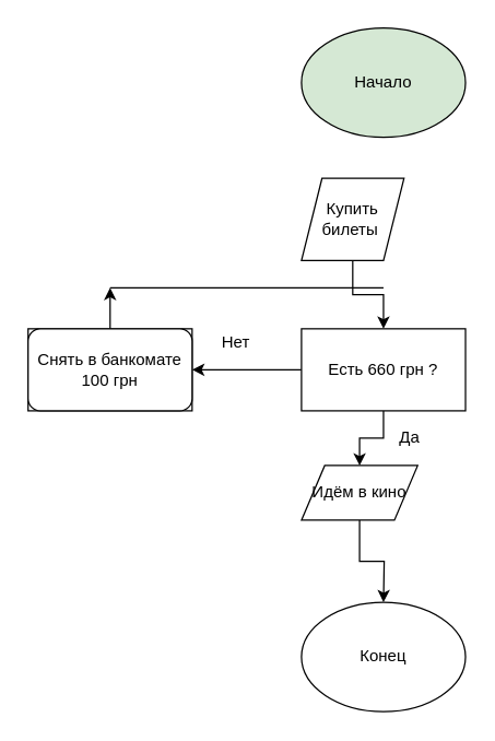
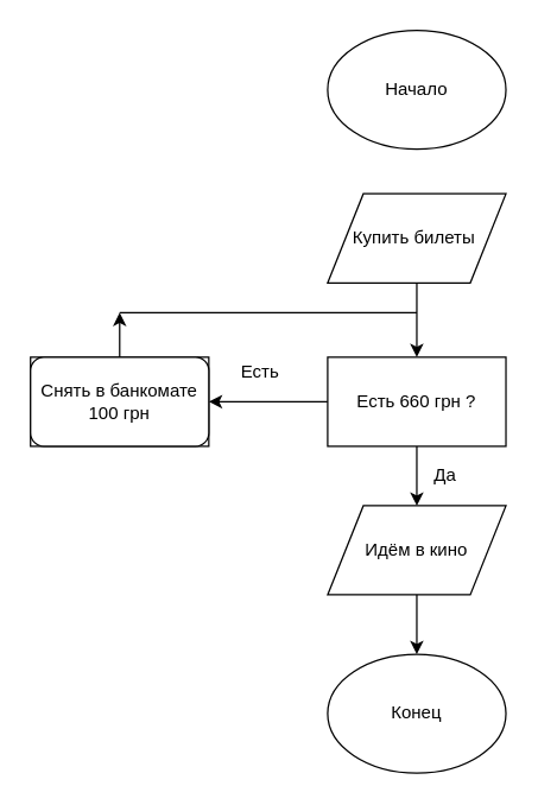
- <mxCell id="2" value="Начало" style="ellipse;whiteSpace=wrap;html=1;fillColor=#d5e8d4;" vertex="1" parent="1"><mxGeometry x="220" width="120" height="80" as="geometry" y="20" /></mxCell>
+ <mxCell id="2" value="Начало" style="ellipse;whiteSpace=wrap;html=1;" vertex="1" parent="1"><mxGeometry x="220" width="120" height="80" as="geometry" y="20" /></mxCell>
- <mxCell id="4" value="Купить билеты&amp;nbsp;" style="shape=parallelogram;perimeter=parallelogramPerimeter;whiteSpace=wrap;html=1;" vertex="1" parent="1"><mxGeometry x="220" y="130" width="75" height="60" as="geometry" /></mxCell>
+ <mxCell id="4" value="Купить билеты&amp;nbsp;" style="shape=parallelogram;perimeter=parallelogramPerimeter;whiteSpace=wrap;html=1;" vertex="1" parent="1"><mxGeometry x="220" y="130" width="120" height="60" as="geometry" /></mxCell>
- <mxCell id="16" value="Нет&lt;br&gt;" style="text;html=1;resizable=0;points=[];autosize=1;align=left;verticalAlign=top;spacingTop=-4;" vertex="1" parent="1"><mxGeometry x="160" y="240" width="40" height="20" as="geometry" /></mxCell>
+ <mxCell id="16" value="Есть&lt;br&gt;" style="text;html=1;resizable=0;points=[];autosize=1;align=left;verticalAlign=top;spacingTop=-4;" vertex="1" parent="1"><mxGeometry x="160" y="240" width="40" height="20" as="geometry" /></mxCell>
- <mxCell id="10" value="Идём в кино" style="shape=parallelogram;perimeter=parallelogramPerimeter;whiteSpace=wrap;html=1;" vertex="1" parent="1"><mxGeometry x="220" y="340" width="85" height="40" as="geometry" /></mxCell>
+ <mxCell id="10" value="Идём в кино" style="shape=parallelogram;perimeter=parallelogramPerimeter;whiteSpace=wrap;html=1;" vertex="1" parent="1"><mxGeometry x="220" y="340" width="120" height="60" as="geometry" /></mxCell>
